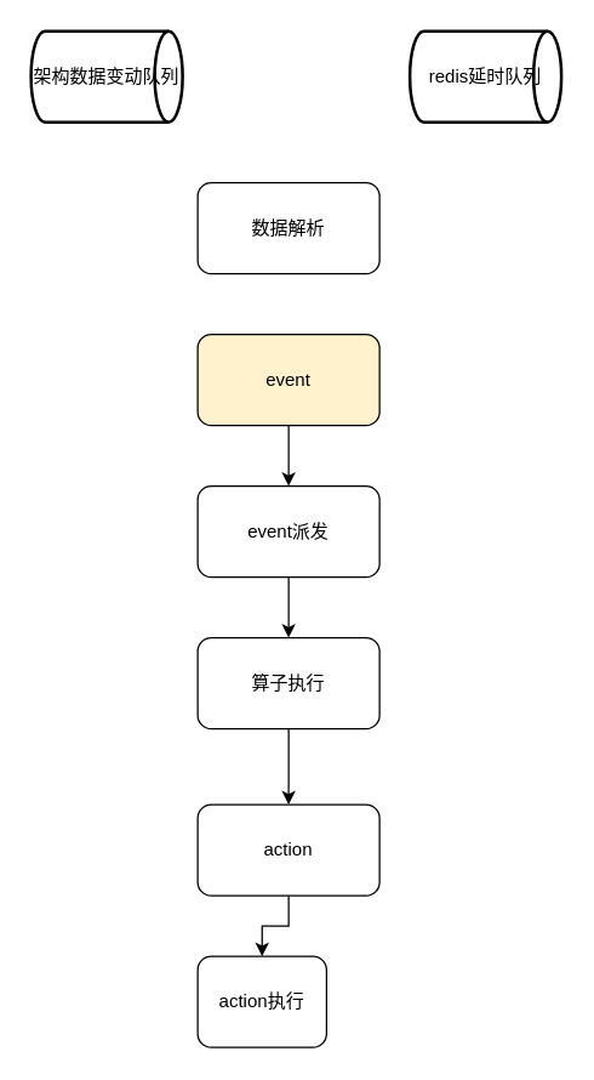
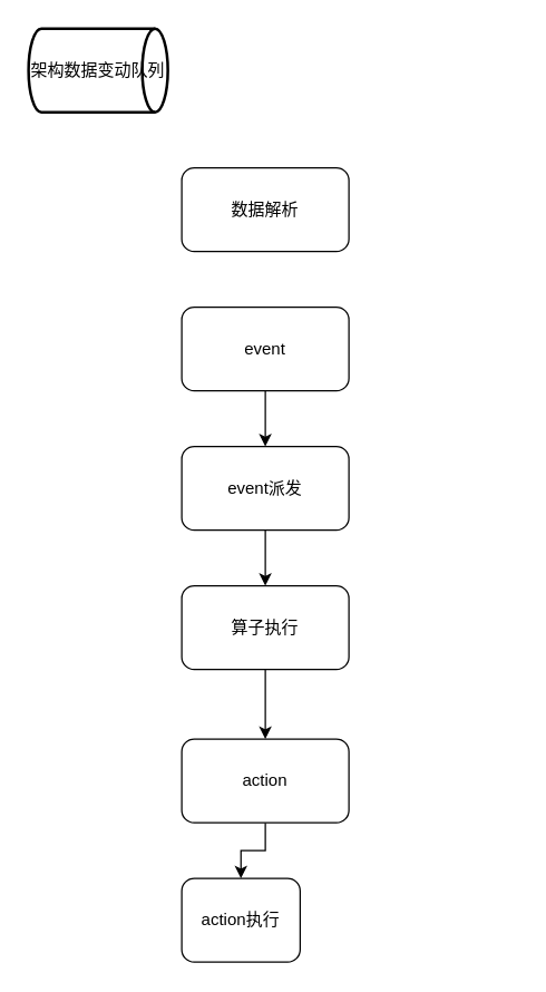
- <mxCell id="3" value="redis延时队列" style="strokeWidth=2;html=1;shape=mxgraph.flowchart.direct_data;whiteSpace=wrap;" vertex="1" parent="1"><mxGeometry x="270" y="20" width="100" height="60" as="geometry" /></mxCell>
- <mxCell id="6" value="event" style="rounded=1;whiteSpace=wrap;html=1;fillColor=#fff2cc;" vertex="1" parent="1"><mxGeometry x="130" y="220" width="120" height="60" as="geometry" /></mxCell>
+ <mxCell id="6" value="event" style="rounded=1;whiteSpace=wrap;html=1;" vertex="1" parent="1"><mxGeometry x="130" y="220" width="120" height="60" as="geometry" /></mxCell>
